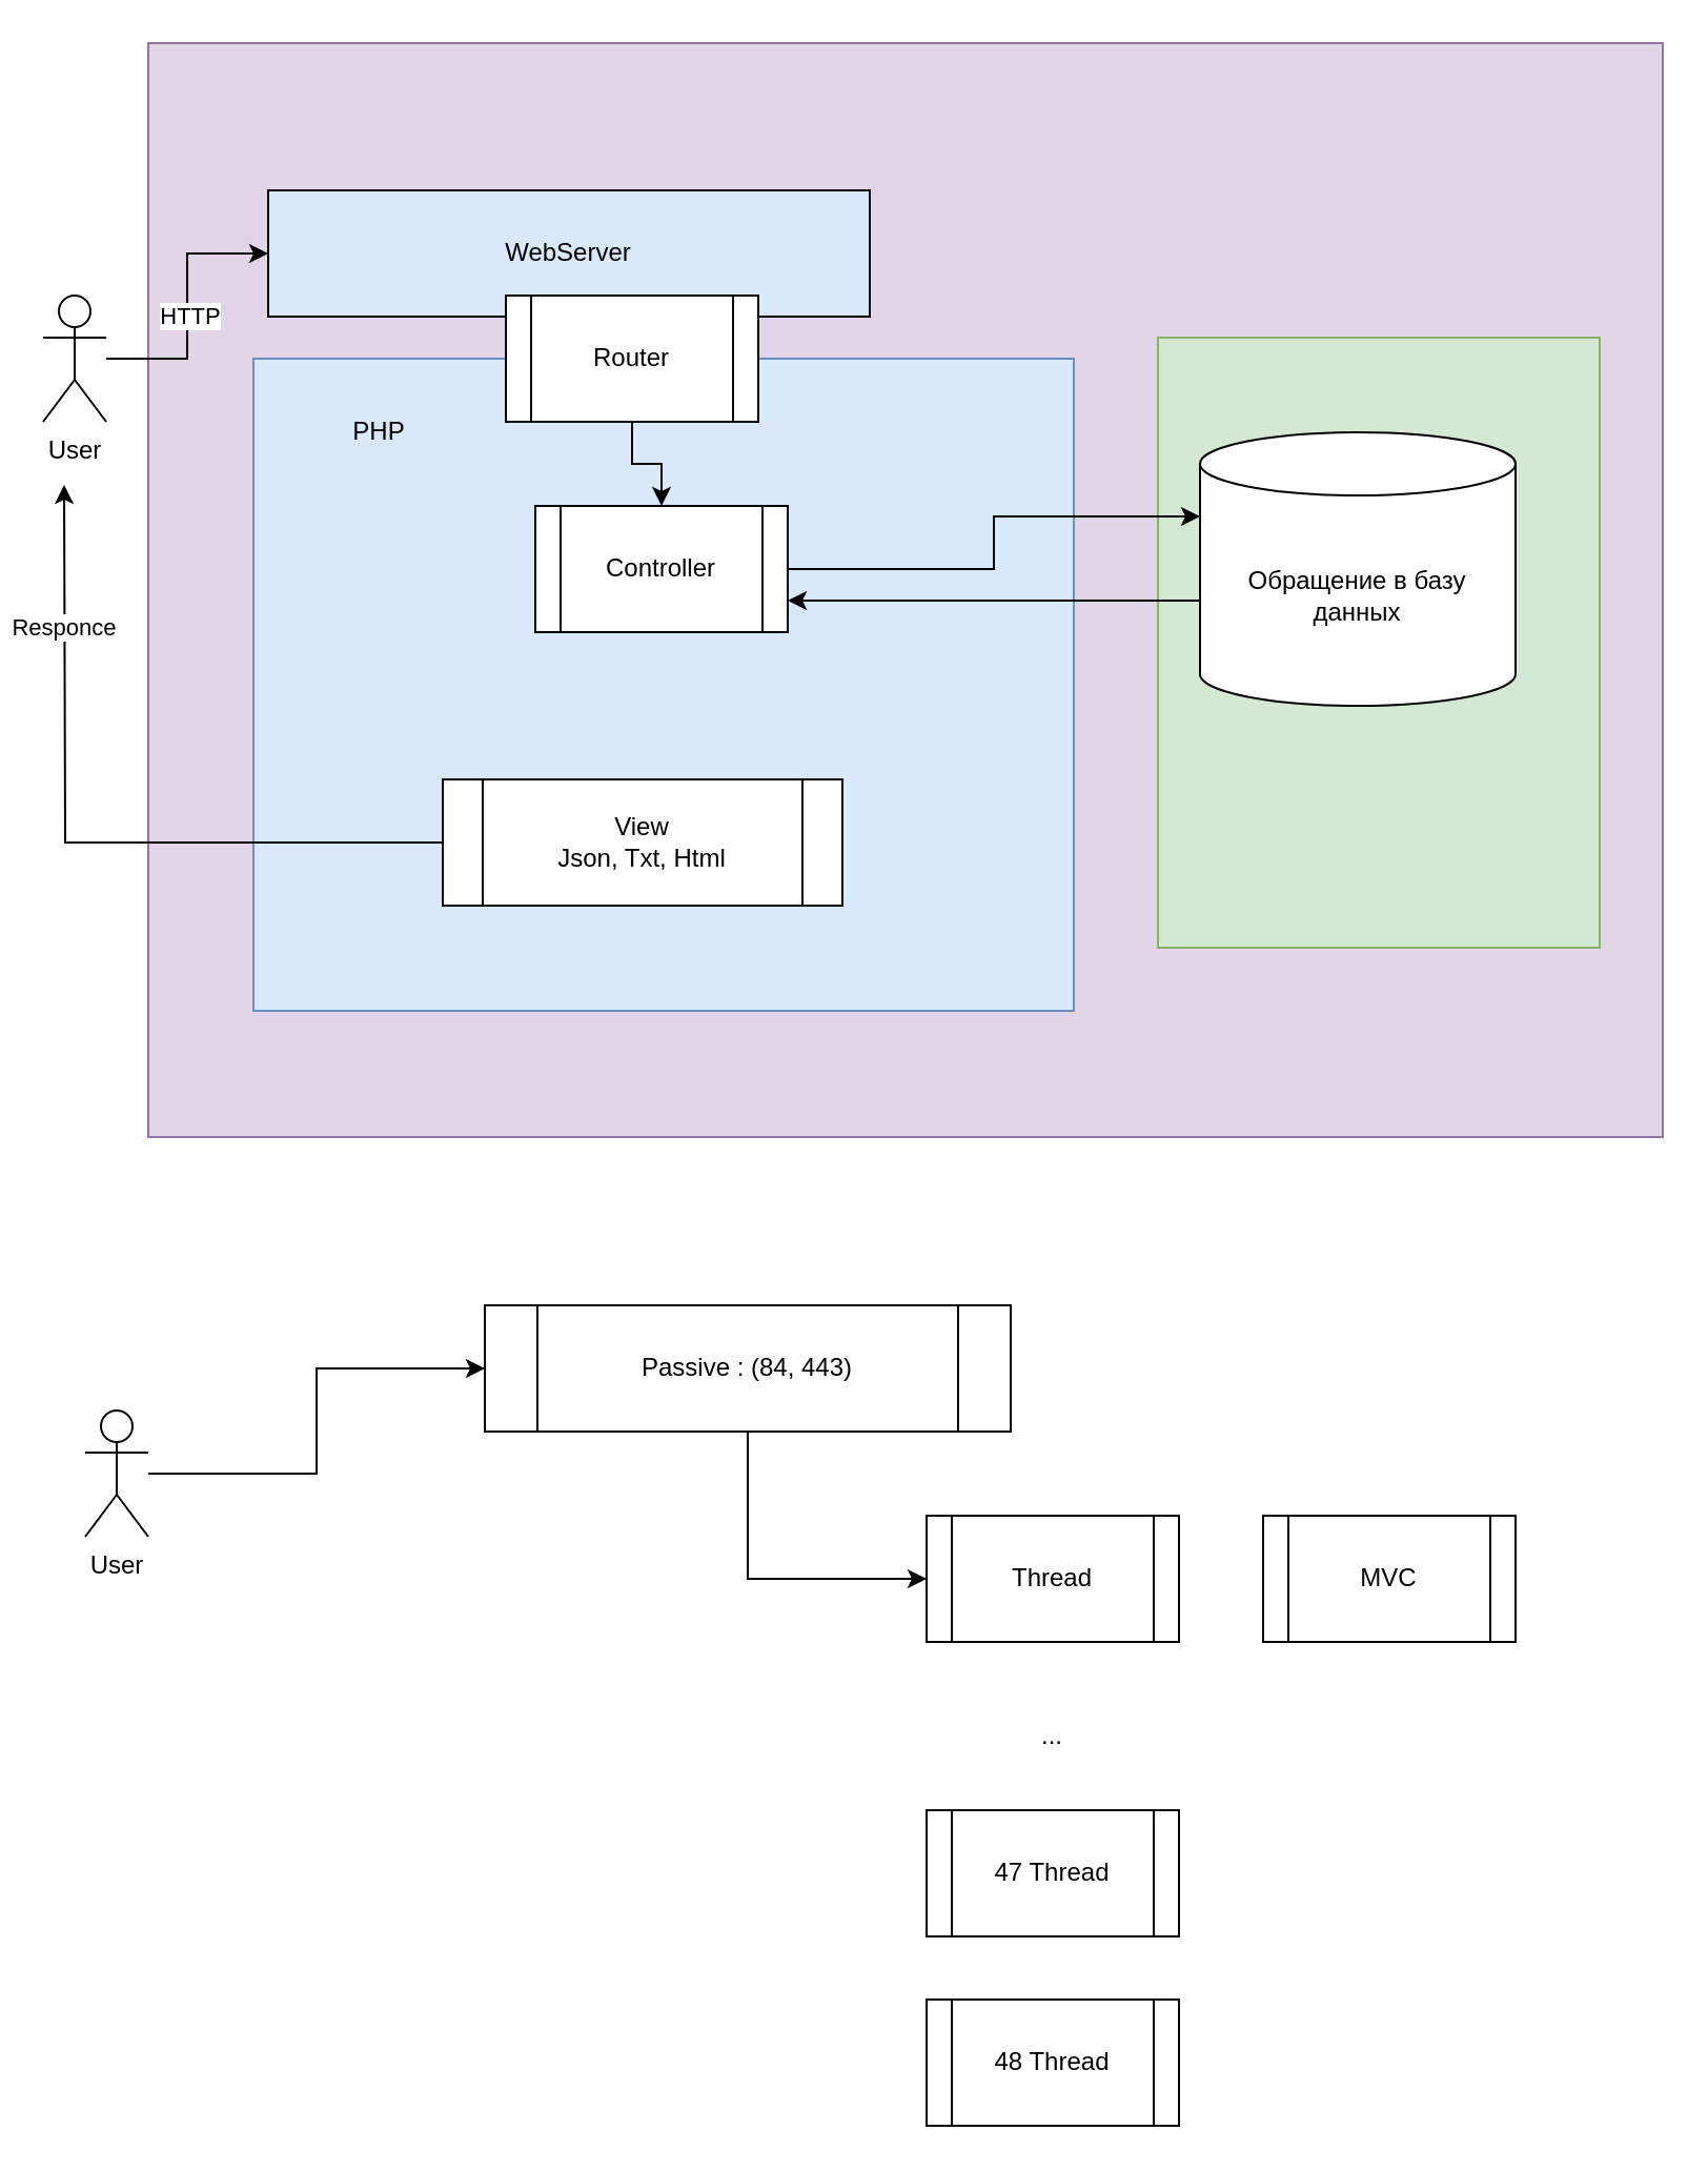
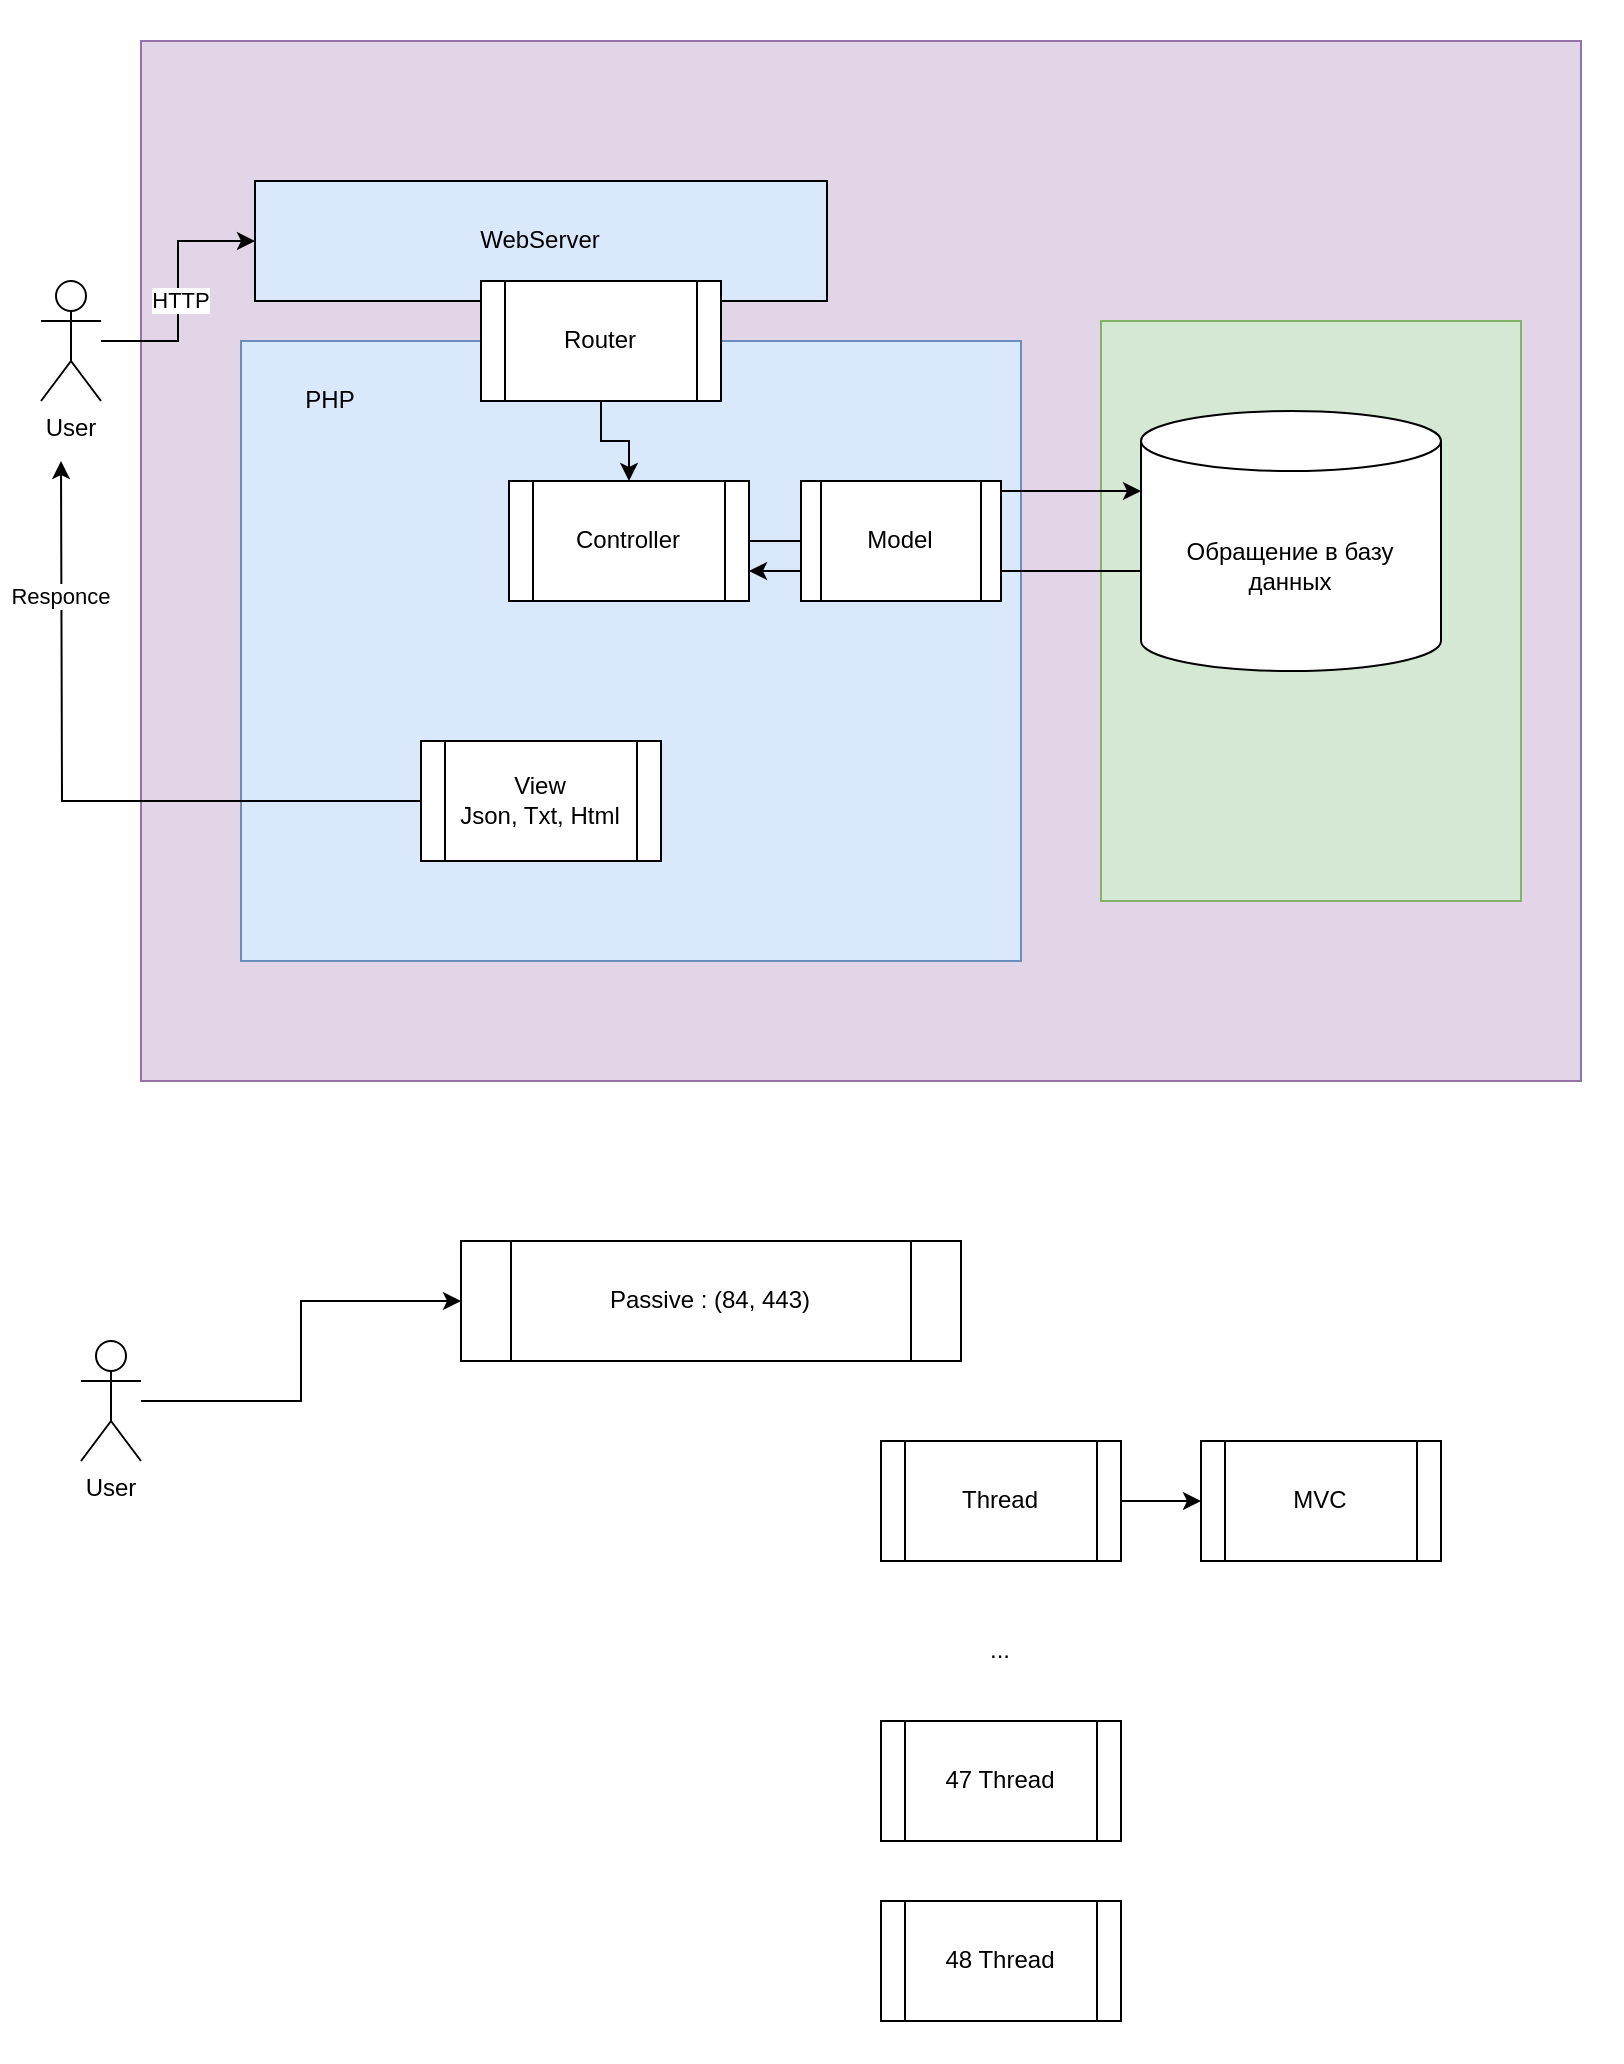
- <mxCell id="18" value="PHP" style="text;html=1;strokeColor=none;fillColor=none;align=center;verticalAlign=middle;whiteSpace=wrap;rounded=0;" parent="1" vertex="1"><mxGeometry x="150" y="190" width="60" height="30" as="geometry" /></mxCell>
+ <mxCell id="18" value="PHP" style="text;html=1;strokeColor=none;fillColor=none;align=center;verticalAlign=middle;whiteSpace=wrap;rounded=0;" parent="1" vertex="1"><mxGeometry x="135" y="185" width="60" height="30" as="geometry" /></mxCell>
+ <mxCell id="19" value="Model" style="shape=process;whiteSpace=wrap;html=1;backgroundOutline=1;" parent="1" vertex="1"><mxGeometry x="400" y="240" width="100" height="60" as="geometry" /></mxCell>
- <mxCell id="17" value="View&lt;br&gt;Json, Txt, Html" style="shape=process;whiteSpace=wrap;html=1;backgroundOutline=1;" parent="1" vertex="1"><mxGeometry x="210" y="370" width="190" height="60" as="geometry" /></mxCell>
+ <mxCell id="17" value="View&lt;br&gt;Json, Txt, Html" style="shape=process;whiteSpace=wrap;html=1;backgroundOutline=1;" parent="1" vertex="1"><mxGeometry x="210" y="370" width="120" height="60" as="geometry" /></mxCell>
- <mxCell id="22" style="edgeStyle=orthogonalEdgeStyle;rounded=0;orthogonalLoop=1;jettySize=auto;html=1;entryX=0;entryY=0.5;entryDx=0;entryDy=0;" parent="1" source="23" target="25" edge="1"><mxGeometry relative="1" as="geometry" /></mxCell>
+ <mxCell id="24" style="edgeStyle=orthogonalEdgeStyle;rounded=0;orthogonalLoop=1;jettySize=auto;html=1;entryX=0;entryY=0.5;entryDx=0;entryDy=0;" parent="1" source="25" target="26" edge="1"><mxGeometry relative="1" as="geometry" /></mxCell>
